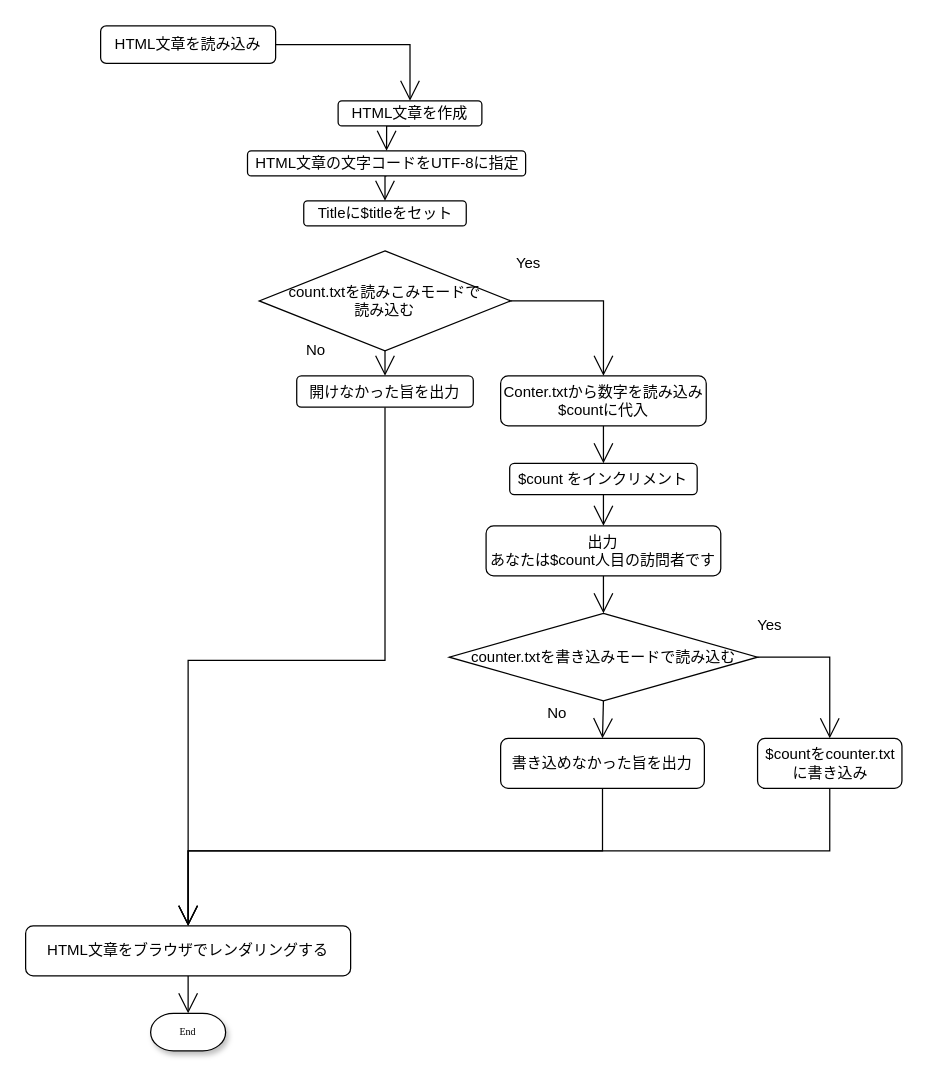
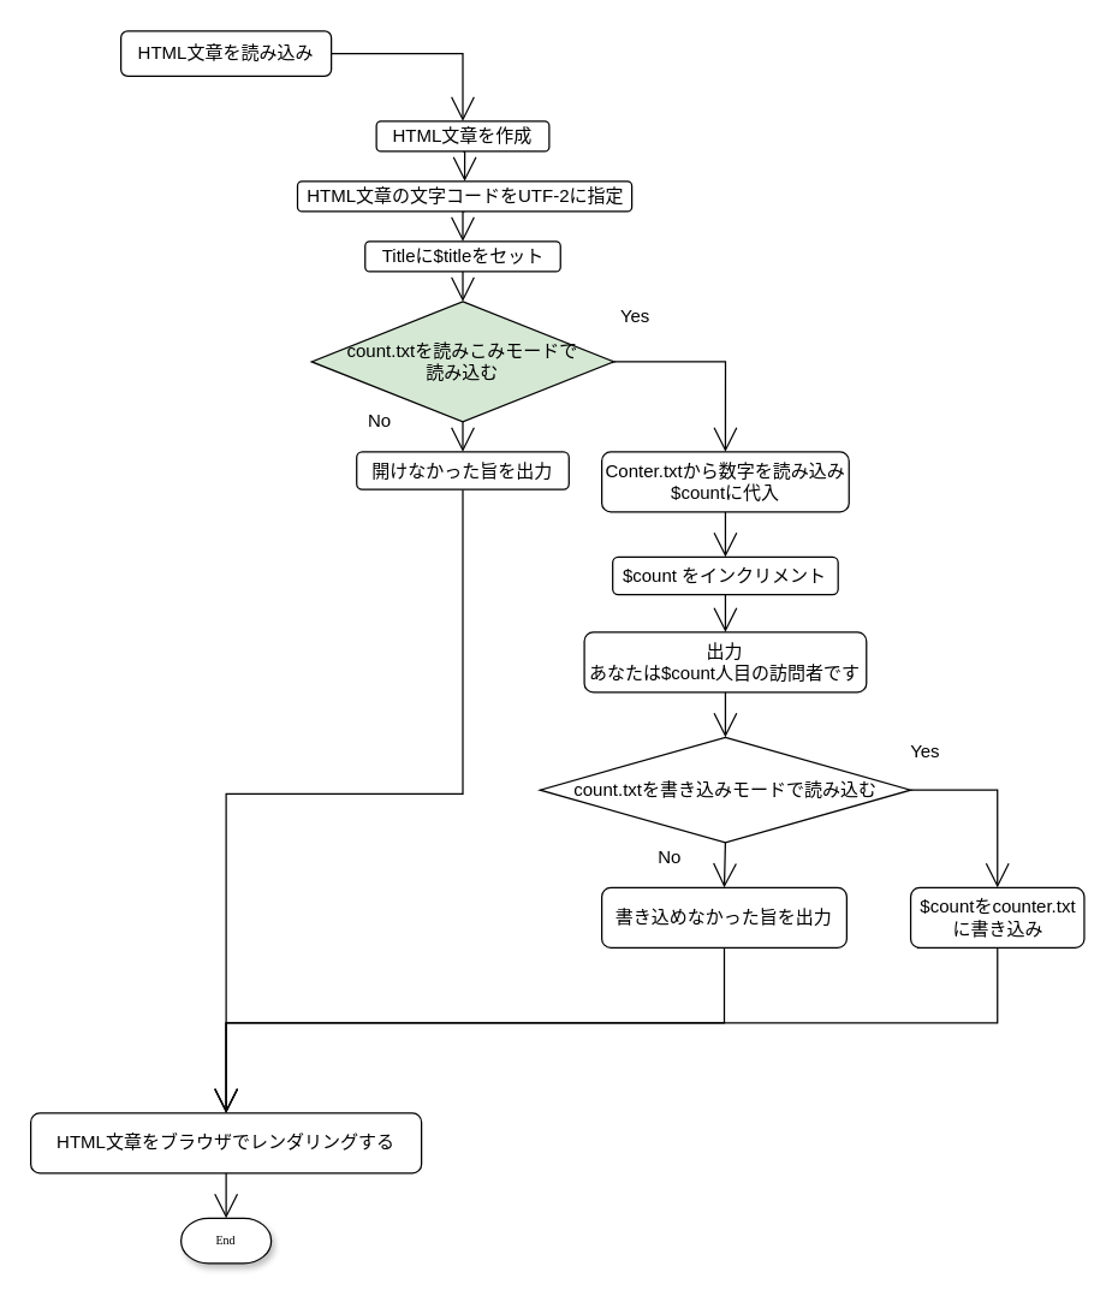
- <mxCell id="6" value="HTML文章を作成" style="rounded=1;whiteSpace=wrap;html=1;hachureGap=4;" vertex="1" parent="1"><mxGeometry x="270" y="80" width="115" height="20" as="geometry" /></mxCell>
+ <mxCell id="6" value="HTML文章を作成" style="rounded=1;whiteSpace=wrap;html=1;hachureGap=4;" vertex="1" parent="1"><mxGeometry x="250" y="80" width="115" height="20" as="geometry" /></mxCell>
- <mxCell id="4" value="HTML文章の文字コードをUTF-8に指定" style="rounded=1;whiteSpace=wrap;html=1;hachureGap=4;" vertex="1" parent="1"><mxGeometry x="197.5" y="120" width="222.5" height="20" as="geometry" /></mxCell>
+ <mxCell id="4" value="HTML文章の文字コードをUTF-2に指定" style="rounded=1;whiteSpace=wrap;html=1;hachureGap=4;" vertex="1" parent="1"><mxGeometry x="197.5" y="120" width="222.5" height="20" as="geometry" /></mxCell>
+ <mxCell id="9" style="edgeStyle=orthogonalEdgeStyle;rounded=0;orthogonalLoop=1;jettySize=auto;html=1;exitX=0.5;exitY=1;exitDx=0;exitDy=0;entryX=0.5;entryY=0;entryDx=0;entryDy=0;endArrow=open;startSize=14;endSize=14;sourcePerimeterSpacing=8;targetPerimeterSpacing=8;" edge="1" parent="1" source="10" target="17"><mxGeometry relative="1" as="geometry" /></mxCell>
- <mxCell id="17" value="count.txtを読みこみモードで&lt;br&gt;読み込む" style="rhombus;whiteSpace=wrap;html=1;hachureGap=4;" vertex="1" parent="1"><mxGeometry x="206.88" y="200" width="201.25" height="80" as="geometry" /></mxCell>
+ <mxCell id="17" value="count.txtを読みこみモードで&lt;br&gt;読み込む" style="rhombus;whiteSpace=wrap;html=1;hachureGap=4;fillColor=#d5e8d4;" vertex="1" parent="1"><mxGeometry x="206.88" y="200" width="201.25" height="80" as="geometry" /></mxCell>
- <mxCell id="24" value="counter.txtを書き込みモードで読み込む" style="rhombus;whiteSpace=wrap;html=1;hachureGap=4;" vertex="1" parent="1"><mxGeometry x="358.92" y="490" width="246.64" height="70" as="geometry" /></mxCell>
+ <mxCell id="24" value="count.txtを書き込みモードで読み込む" style="rhombus;whiteSpace=wrap;html=1;hachureGap=4;" vertex="1" parent="1"><mxGeometry x="358.92" y="490" width="246.64" height="70" as="geometry" /></mxCell>
